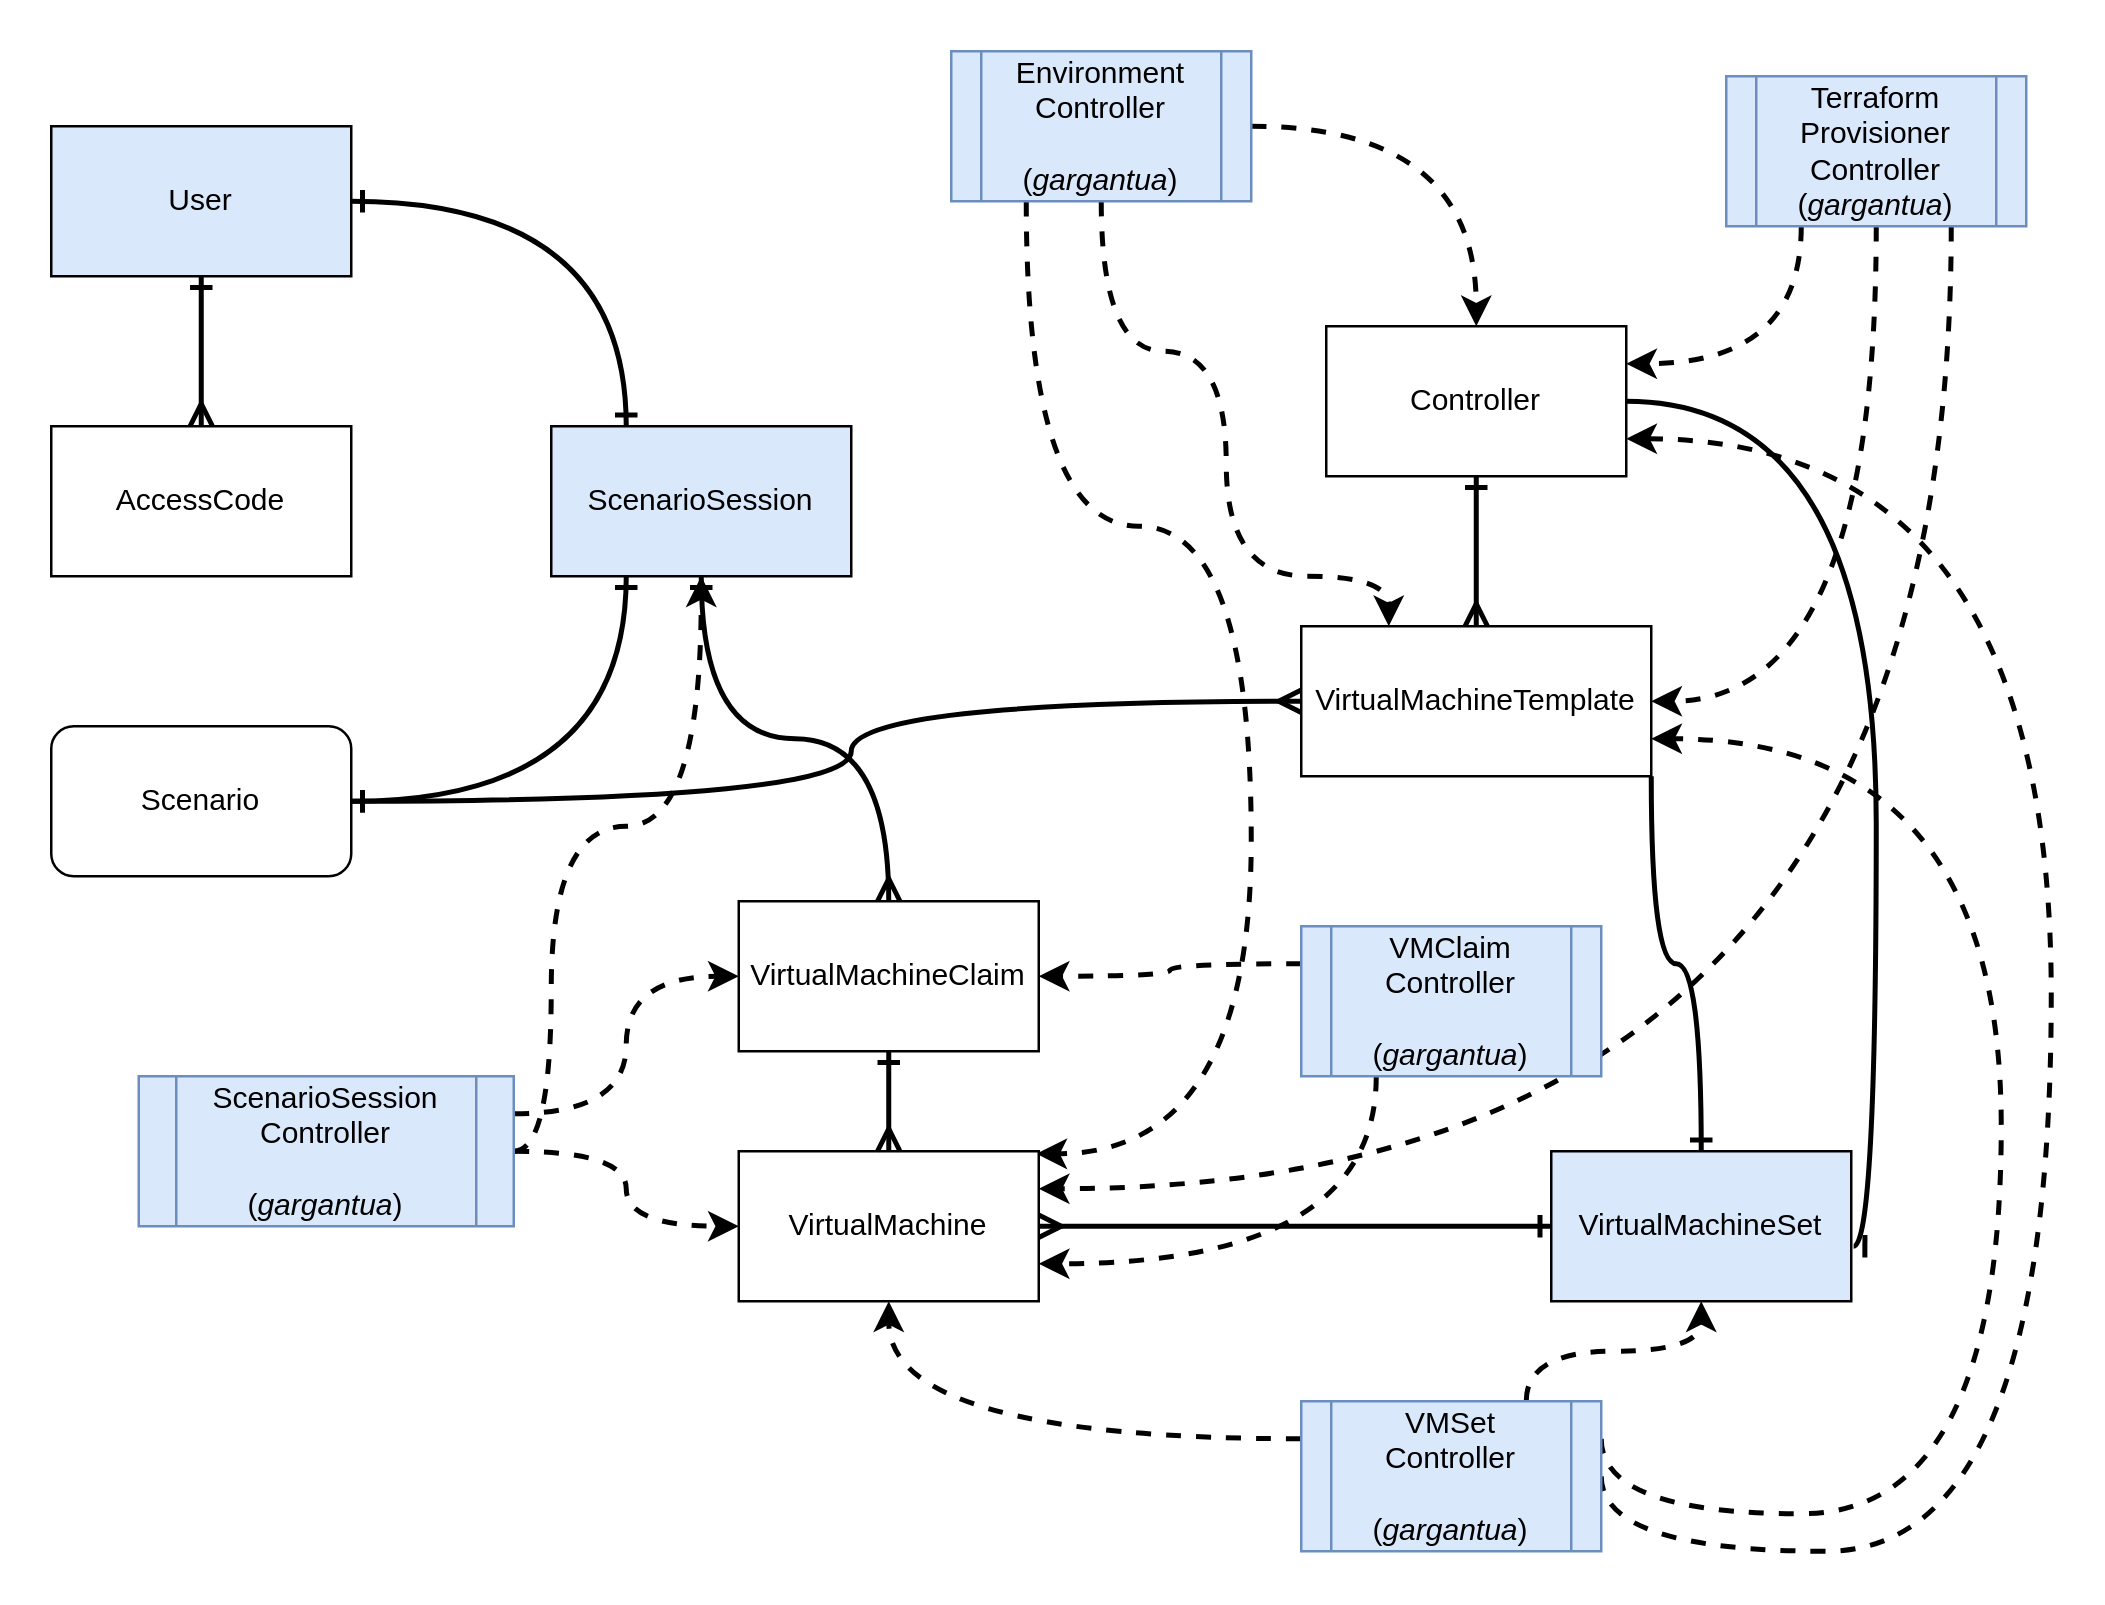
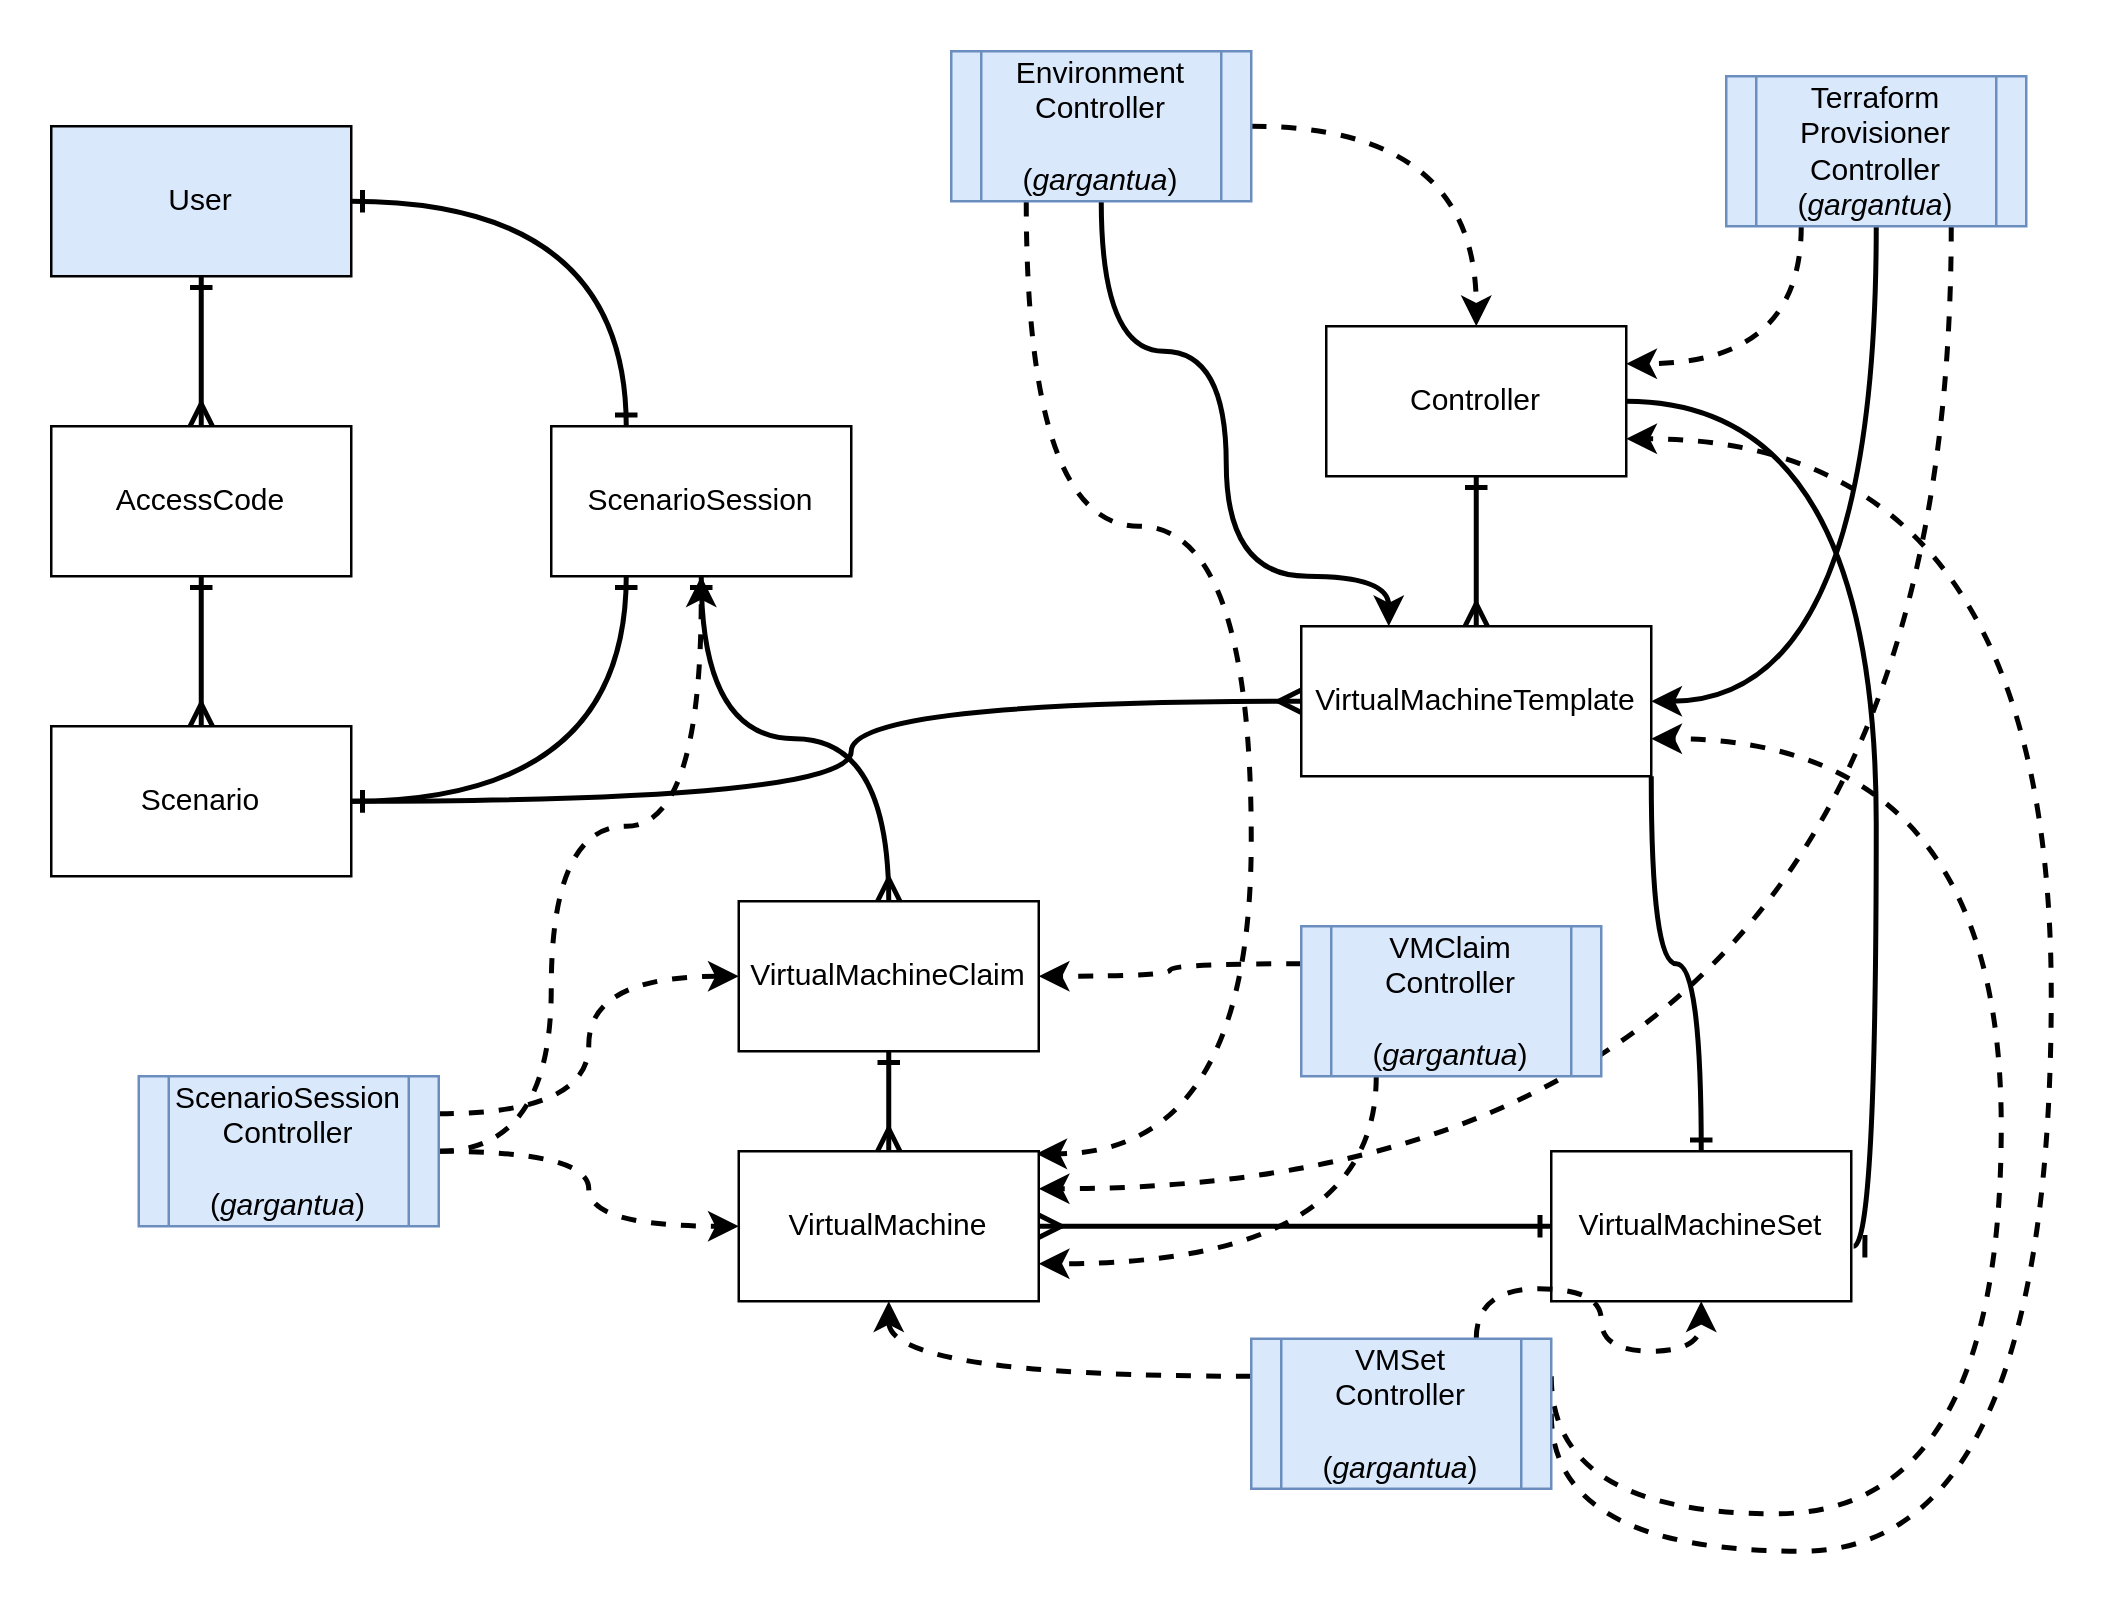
- <mxCell id="17" style="edgeStyle=orthogonalEdgeStyle;curved=1;orthogonalLoop=1;jettySize=auto;html=1;exitX=0.5;exitY=1;exitDx=0;exitDy=0;entryX=0.25;entryY=0;entryDx=0;entryDy=0;dashed=1;startArrow=none;startFill=0;endArrow=classic;endFill=1;strokeWidth=2;" edge="1" parent="1" source="18" target="25"><mxGeometry relative="1" as="geometry"><Array as="points"><mxPoint x="440" y="140" /><mxPoint x="490" y="140" /><mxPoint x="490" y="230" /><mxPoint x="555" y="230" /></Array></mxGeometry></mxCell>
+ <mxCell id="17" style="edgeStyle=orthogonalEdgeStyle;curved=1;orthogonalLoop=1;jettySize=auto;html=1;exitX=0.5;exitY=1;exitDx=0;exitDy=0;entryX=0.25;entryY=0;entryDx=0;entryDy=0;dashed=0;startArrow=none;startFill=0;endArrow=classic;endFill=1;strokeWidth=2;" edge="1" parent="1" source="18" target="25"><mxGeometry relative="1" as="geometry"><Array as="points"><mxPoint x="440" y="140" /><mxPoint x="490" y="140" /><mxPoint x="490" y="230" /><mxPoint x="555" y="230" /></Array></mxGeometry></mxCell>
- <mxCell id="11" value="ScenarioSession" style="rounded=0;whiteSpace=wrap;html=1;fillColor=#dae8fc;" vertex="1" parent="1"><mxGeometry x="220" y="170" width="120" height="60" as="geometry" /></mxCell>
+ <mxCell id="11" value="ScenarioSession" style="rounded=0;whiteSpace=wrap;html=1;" vertex="1" parent="1"><mxGeometry x="220" y="170" width="120" height="60" as="geometry" /></mxCell>
- <mxCell id="31" style="edgeStyle=orthogonalEdgeStyle;curved=1;orthogonalLoop=1;jettySize=auto;html=1;exitX=0.5;exitY=1;exitDx=0;exitDy=0;entryX=1;entryY=0.5;entryDx=0;entryDy=0;startArrow=none;startFill=0;endArrow=classic;endFill=1;strokeWidth=2;dashed=1;" edge="1" parent="1" source="33" target="25"><mxGeometry relative="1" as="geometry" /></mxCell>
+ <mxCell id="31" style="edgeStyle=orthogonalEdgeStyle;curved=1;orthogonalLoop=1;jettySize=auto;html=1;exitX=0.5;exitY=1;exitDx=0;exitDy=0;entryX=1;entryY=0.5;entryDx=0;entryDy=0;startArrow=none;startFill=0;endArrow=classic;endFill=1;strokeWidth=2;dashed=0;" edge="1" parent="1" source="33" target="25"><mxGeometry relative="1" as="geometry" /></mxCell>
+ <mxCell id="8" style="edgeStyle=orthogonalEdgeStyle;curved=1;orthogonalLoop=1;jettySize=auto;html=1;entryX=0.5;entryY=0;entryDx=0;entryDy=0;startArrow=ERone;startFill=0;endArrow=ERmany;endFill=0;strokeWidth=2;" edge="1" parent="1" source="9" target="7"><mxGeometry relative="1" as="geometry" /></mxCell>
- <mxCell id="7" value="Scenario&lt;br&gt;" style="whiteSpace=wrap;html=1;rounded=1;" vertex="1" parent="1"><mxGeometry x="20" y="290" width="120" height="60" as="geometry" /></mxCell>
+ <mxCell id="7" value="Scenario&lt;br&gt;" style="rounded=0;whiteSpace=wrap;html=1;" vertex="1" parent="1"><mxGeometry x="20" y="290" width="120" height="60" as="geometry" /></mxCell>
- <mxCell id="29" value="ScenarioSession&lt;br&gt;Controller&lt;br&gt;&lt;br&gt;(&lt;i&gt;gargantua&lt;/i&gt;)&lt;br&gt;" style="shape=process;whiteSpace=wrap;html=1;backgroundOutline=1;fillColor=#dae8fc;strokeColor=#6c8ebf;" vertex="1" parent="1"><mxGeometry x="55" y="430" width="150" height="60" as="geometry" /></mxCell>
+ <mxCell id="29" value="ScenarioSession&lt;br&gt;Controller&lt;br&gt;&lt;br&gt;(&lt;i&gt;gargantua&lt;/i&gt;)&lt;br&gt;" style="shape=process;whiteSpace=wrap;html=1;backgroundOutline=1;fillColor=#dae8fc;strokeColor=#6c8ebf;" vertex="1" parent="1"><mxGeometry x="55" y="430" width="120" height="60" as="geometry" /></mxCell>
- <mxCell id="23" value="VirtualMachineSet" style="rounded=0;whiteSpace=wrap;html=1;fillColor=#dae8fc;" vertex="1" parent="1"><mxGeometry x="620" y="460" width="120" height="60" as="geometry" /></mxCell>
+ <mxCell id="23" value="VirtualMachineSet" style="rounded=0;whiteSpace=wrap;html=1;" vertex="1" parent="1"><mxGeometry x="620" y="460" width="120" height="60" as="geometry" /></mxCell>
- <mxCell id="41" value="VMSet&lt;br&gt;Controller&lt;br&gt;&lt;br&gt;(&lt;i&gt;gargantua&lt;/i&gt;)&lt;br&gt;" style="shape=process;whiteSpace=wrap;html=1;backgroundOutline=1;fillColor=#dae8fc;strokeColor=#6c8ebf;" vertex="1" parent="1"><mxGeometry x="520" y="560" width="120" height="60" as="geometry" /></mxCell>
+ <mxCell id="41" value="VMSet&lt;br&gt;Controller&lt;br&gt;&lt;br&gt;(&lt;i&gt;gargantua&lt;/i&gt;)&lt;br&gt;" style="shape=process;whiteSpace=wrap;html=1;backgroundOutline=1;fillColor=#dae8fc;strokeColor=#6c8ebf;" vertex="1" parent="1"><mxGeometry x="500" y="535" width="120" height="60" as="geometry" /></mxCell>
